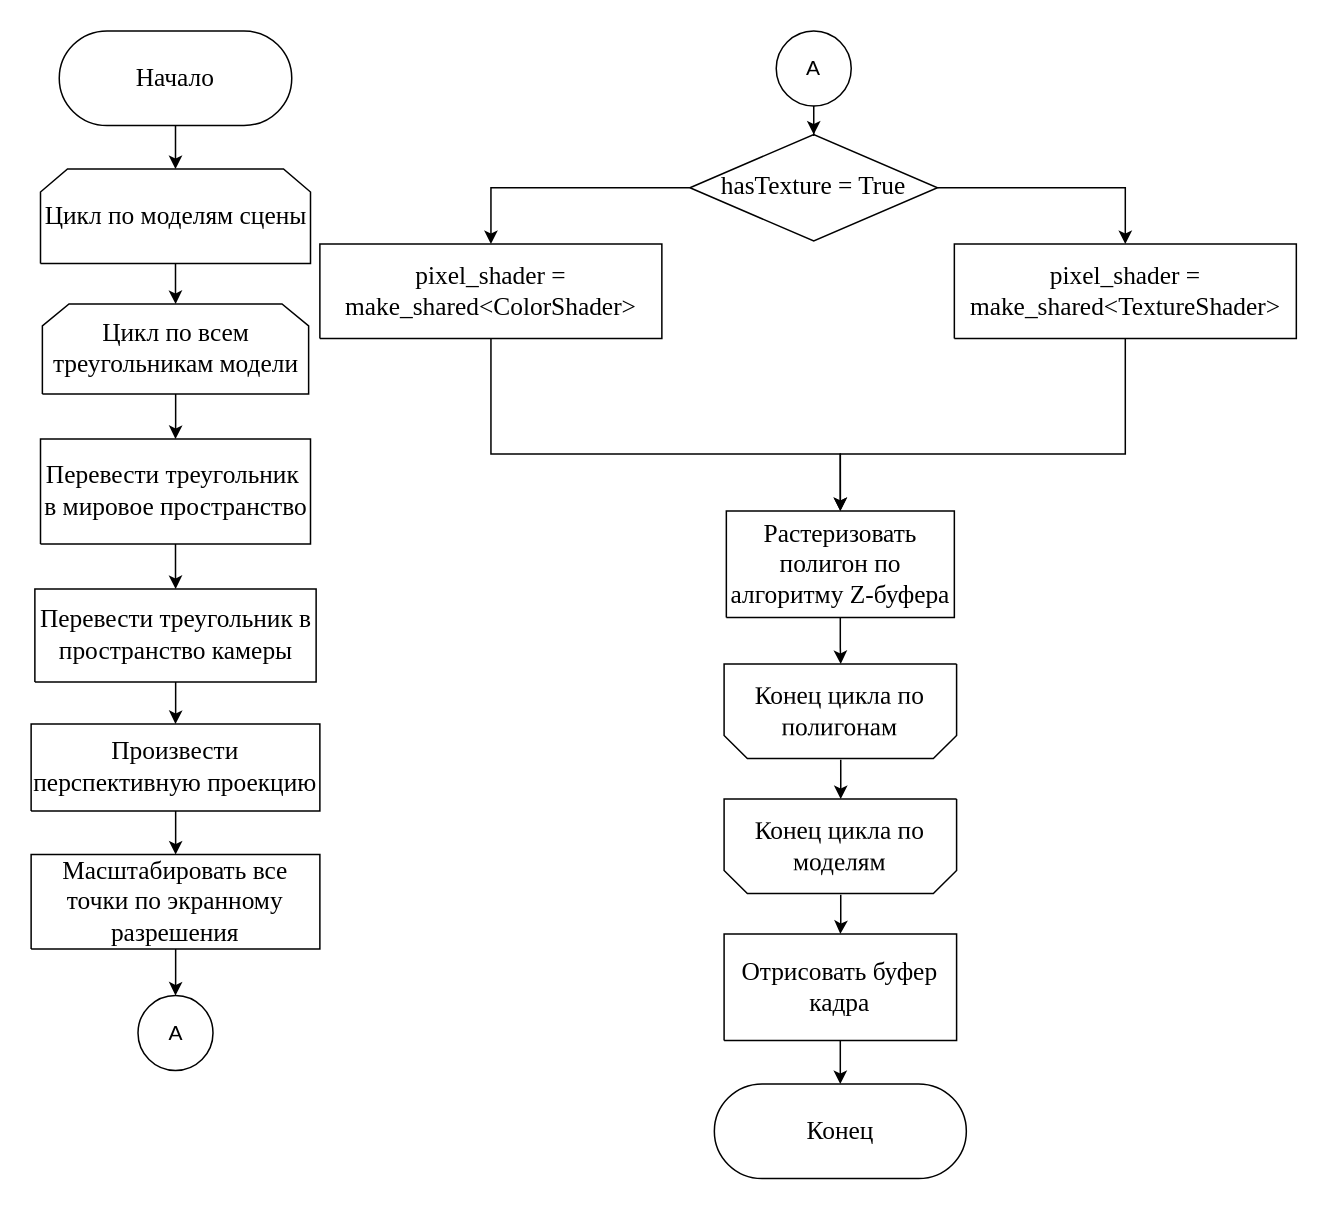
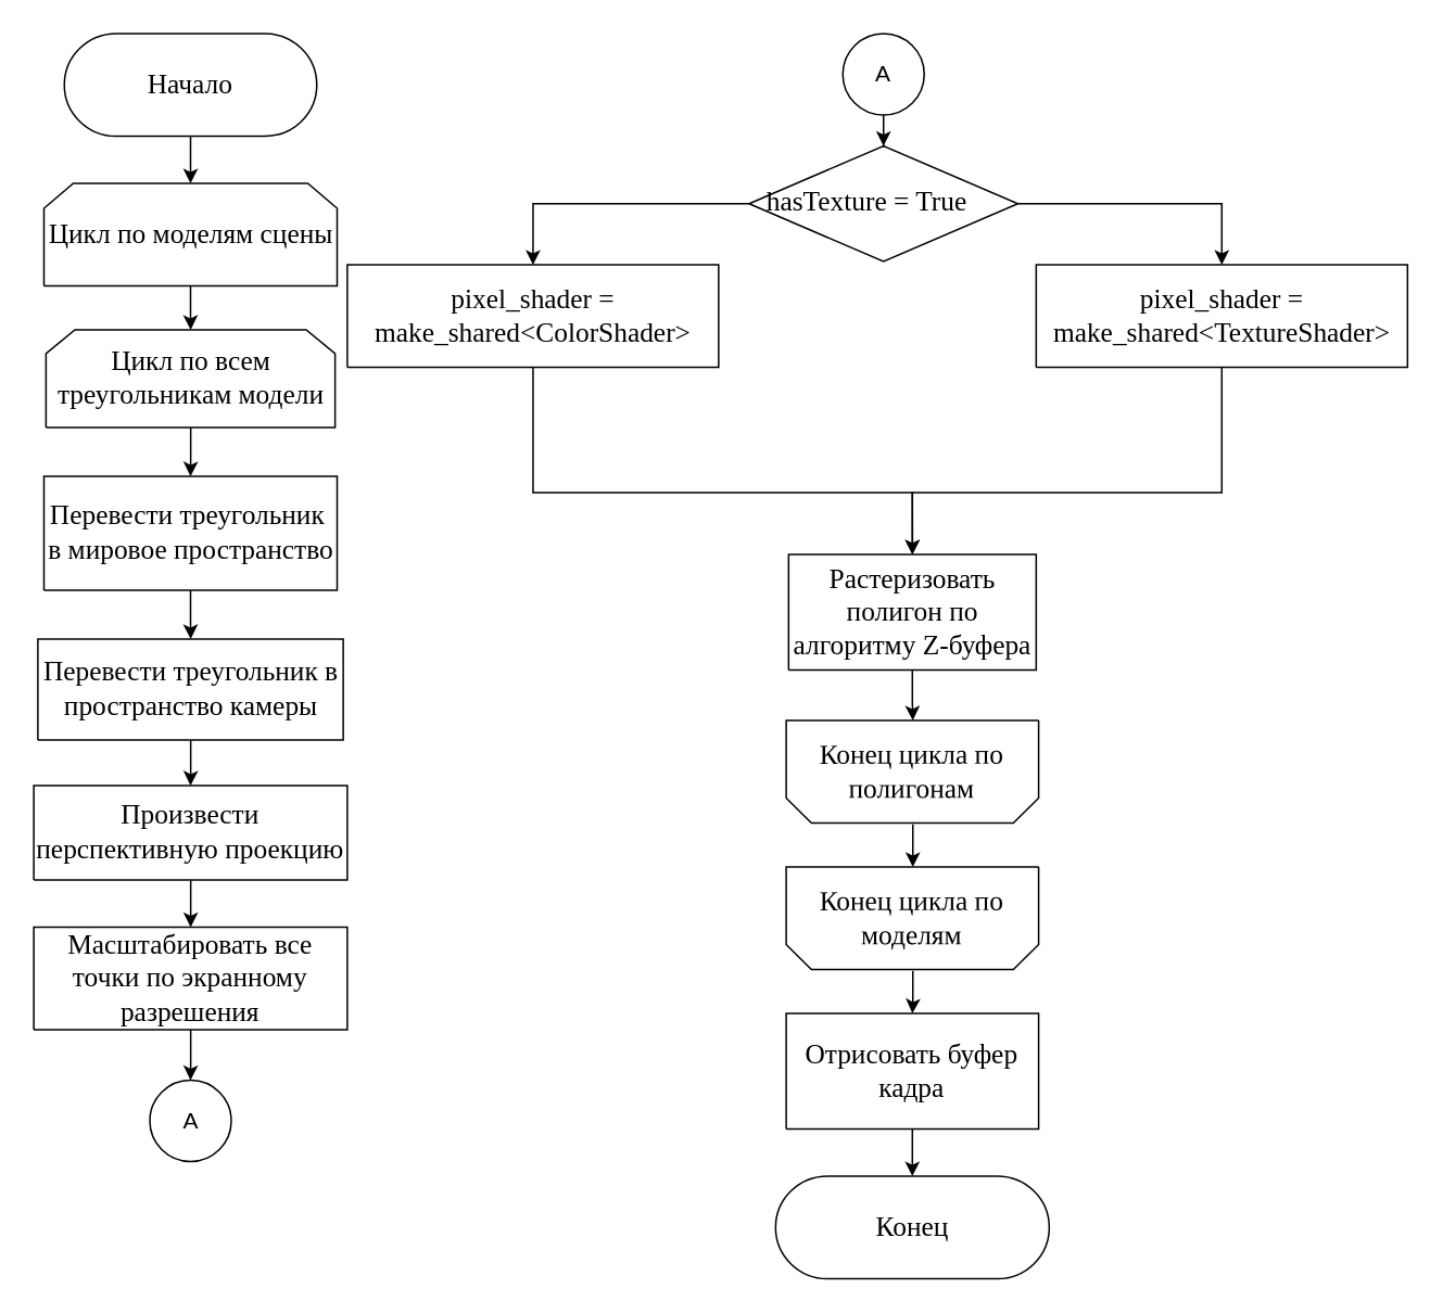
- <mxCell id="17" value="&lt;div style=&quot;&quot;&gt;&lt;font face=&quot;Calibri&quot;&gt;&lt;span style=&quot;font-size: 16.93px;&quot;&gt;hasTexture = True&lt;/span&gt;&lt;/font&gt;&lt;/div&gt;" style="text;vsdxID=23;fillColor=none;gradientColor=none;strokeColor=none;spacingTop=-1;spacingBottom=-1;spacingLeft=-1;spacingRight=-1;points=[[1,0.5,0],[0.5,0,0],[0.5,0,0]];labelBackgroundColor=none;rounded=0;html=1;whiteSpace=wrap;verticalAlign=middle;align=center;;html=1;" parent="16" vertex="1"><mxGeometry x="13.77" y="8.27" width="137.7" height="53.77" as="geometry" /></mxCell>
+ <mxCell id="17" value="&lt;div style=&quot;&quot;&gt;&lt;font face=&quot;Calibri&quot;&gt;&lt;span style=&quot;font-size: 16.93px;&quot;&gt;hasTexture = True&lt;/span&gt;&lt;/font&gt;&lt;/div&gt;" style="text;vsdxID=23;fillColor=none;gradientColor=none;strokeColor=none;spacingTop=-1;spacingBottom=-1;spacingLeft=-1;spacingRight=-1;points=[[1,0.5,0],[0.5,0,0],[0.5,0,0]];labelBackgroundColor=none;rounded=0;html=1;whiteSpace=wrap;verticalAlign=middle;align=center;;html=1;" parent="16" vertex="1"><mxGeometry x="3.77" y="8.27" width="137.7" height="53.77" as="geometry" /></mxCell>
